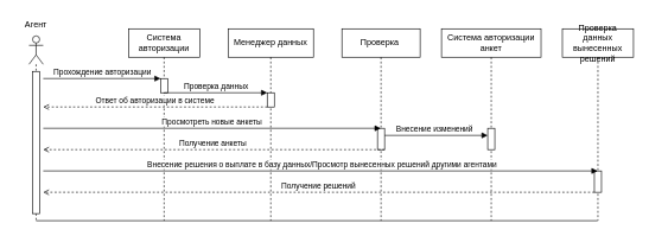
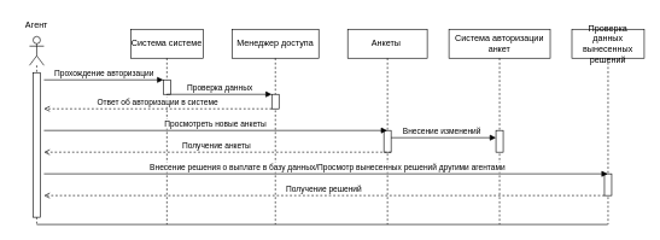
- <mxCell id="5" value="Система авторизации" style="shape=umlLifeline;perimeter=lifelinePerimeter;whiteSpace=wrap;html=1;container=1;dropTarget=0;collapsible=0;recursiveResize=0;outlineConnect=0;portConstraint=eastwest;newEdgeStyle={&quot;curved&quot;:0,&quot;rounded&quot;:0};" parent="1" vertex="1"><mxGeometry x="180" y="40" width="100" height="270" as="geometry" /></mxCell>
+ <mxCell id="5" value="Система системе" style="shape=umlLifeline;perimeter=lifelinePerimeter;whiteSpace=wrap;html=1;container=1;dropTarget=0;collapsible=0;recursiveResize=0;outlineConnect=0;portConstraint=eastwest;newEdgeStyle={&quot;curved&quot;:0,&quot;rounded&quot;:0};" parent="1" vertex="1"><mxGeometry x="180" y="40" width="100" height="270" as="geometry" /></mxCell>
- <mxCell id="7" value="Менеджер данных" style="shape=umlLifeline;perimeter=lifelinePerimeter;whiteSpace=wrap;html=1;container=1;dropTarget=0;collapsible=0;recursiveResize=0;outlineConnect=0;portConstraint=eastwest;newEdgeStyle={&quot;curved&quot;:0,&quot;rounded&quot;:0};" parent="1" vertex="1"><mxGeometry x="320" y="40" width="120" height="270" as="geometry" /></mxCell>
+ <mxCell id="7" value="Менеджер доступа" style="shape=umlLifeline;perimeter=lifelinePerimeter;whiteSpace=wrap;html=1;container=1;dropTarget=0;collapsible=0;recursiveResize=0;outlineConnect=0;portConstraint=eastwest;newEdgeStyle={&quot;curved&quot;:0,&quot;rounded&quot;:0};" parent="1" vertex="1"><mxGeometry x="320" y="40" width="120" height="270" as="geometry" /></mxCell>
- <mxCell id="9" value="Проверка&amp;nbsp;" style="shape=umlLifeline;perimeter=lifelinePerimeter;whiteSpace=wrap;html=1;container=1;dropTarget=0;collapsible=0;recursiveResize=0;outlineConnect=0;portConstraint=eastwest;newEdgeStyle={&quot;curved&quot;:0,&quot;rounded&quot;:0};" parent="1" vertex="1"><mxGeometry x="480" y="40" width="110" height="270" as="geometry" /></mxCell>
+ <mxCell id="9" value="Анкеты&amp;nbsp;" style="shape=umlLifeline;perimeter=lifelinePerimeter;whiteSpace=wrap;html=1;container=1;dropTarget=0;collapsible=0;recursiveResize=0;outlineConnect=0;portConstraint=eastwest;newEdgeStyle={&quot;curved&quot;:0,&quot;rounded&quot;:0};" parent="1" vertex="1"><mxGeometry x="480" y="40" width="110" height="270" as="geometry" /></mxCell>
